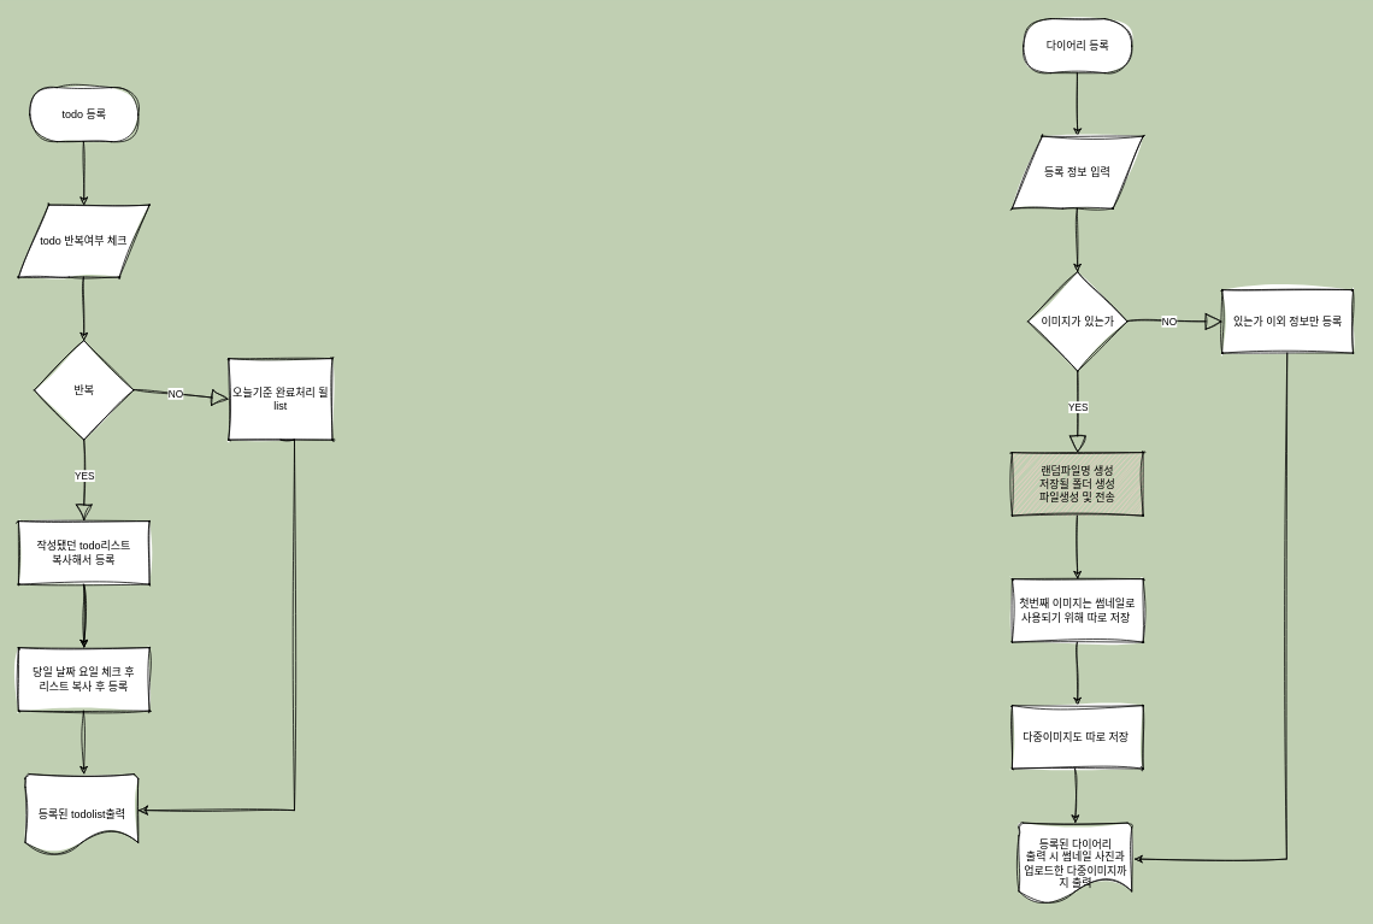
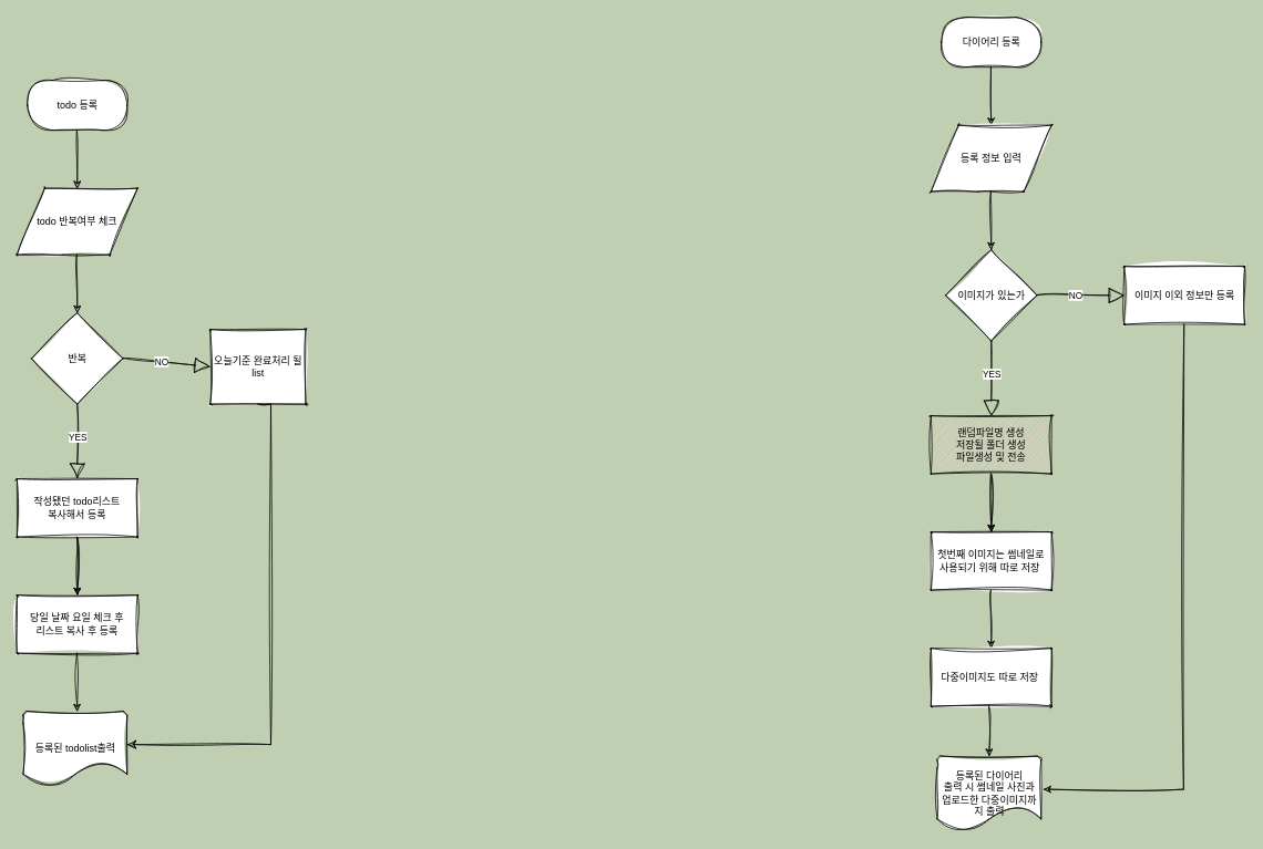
- <mxCell id="26" value="있는가 이외 정보만 등록" style="rounded=1;whiteSpace=wrap;html=1;absoluteArcSize=1;arcSize=0;strokeWidth=1;sketch=1;curveFitting=1;jiggle=2;" vertex="1" parent="1"><mxGeometry x="1352.5" y="320" width="145" height="70" as="geometry" /></mxCell>
+ <mxCell id="26" value="이미지 이외 정보만 등록" style="rounded=1;whiteSpace=wrap;html=1;absoluteArcSize=1;arcSize=0;strokeWidth=1;sketch=1;curveFitting=1;jiggle=2;" vertex="1" parent="1"><mxGeometry x="1352.5" y="320" width="145" height="70" as="geometry" /></mxCell>
+ <mxCell id="24" value="" style="edgeStyle=orthogonalEdgeStyle;rounded=0;orthogonalLoop=1;jettySize=auto;html=1;sketch=1;curveFitting=1;jiggle=2;" edge="1" parent="1" source="25" target="27"><mxGeometry relative="1" as="geometry" /></mxCell>
